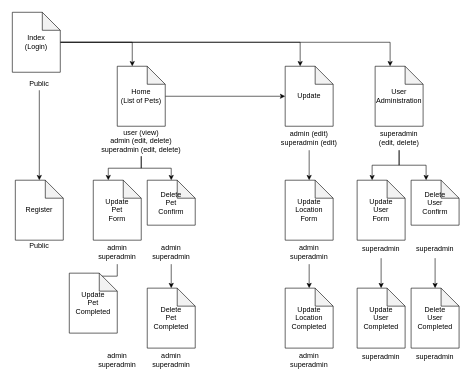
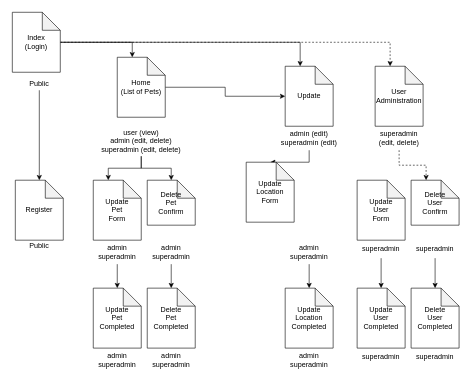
- <mxCell id="4" style="edgeStyle=orthogonalEdgeStyle;rounded=0;orthogonalLoop=1;jettySize=auto;html=1;entryX=0;entryY=0;entryDx=25;entryDy=0;entryPerimeter=0;" edge="1" parent="1" source="5" target="28"><mxGeometry relative="1" as="geometry" /></mxCell>
+ <mxCell id="4" style="edgeStyle=orthogonalEdgeStyle;rounded=0;orthogonalLoop=1;jettySize=auto;html=1;entryX=0;entryY=0;entryDx=25;entryDy=0;entryPerimeter=0;dashed=1;" edge="1" parent="1" source="5" target="28"><mxGeometry relative="1" as="geometry" /></mxCell>
- <mxCell id="9" value="Home&lt;br&gt;(List of Pets)" style="shape=note;whiteSpace=wrap;html=1;backgroundOutline=1;darkOpacity=0.05;" vertex="1" parent="1"><mxGeometry x="195" y="110" width="80" height="100" as="geometry" /></mxCell>
+ <mxCell id="9" value="Home&lt;br&gt;(List of Pets)" style="shape=note;whiteSpace=wrap;html=1;backgroundOutline=1;darkOpacity=0.05;" vertex="1" parent="1"><mxGeometry x="195" y="95" width="80" height="100" as="geometry" /></mxCell>
- <mxCell id="30" style="edgeStyle=orthogonalEdgeStyle;rounded=0;orthogonalLoop=1;jettySize=auto;html=1;entryX=0;entryY=0;entryDx=25;entryDy=0;entryPerimeter=0;" edge="1" parent="1" source="31" target="40"><mxGeometry relative="1" as="geometry" /></mxCell>
+ <mxCell id="30" style="edgeStyle=orthogonalEdgeStyle;rounded=0;orthogonalLoop=1;jettySize=auto;html=1;entryX=0;entryY=0;entryDx=25;entryDy=0;entryPerimeter=0;dashed=1;" edge="1" parent="1" source="31" target="40"><mxGeometry relative="1" as="geometry" /></mxCell>
- <mxCell id="29" style="edgeStyle=orthogonalEdgeStyle;rounded=0;orthogonalLoop=1;jettySize=auto;html=1;entryX=0;entryY=0;entryDx=25;entryDy=0;entryPerimeter=0;" edge="1" parent="1" source="31" target="37"><mxGeometry relative="1" as="geometry" /></mxCell>
- <mxCell id="32" value="Update&lt;br&gt;Location&lt;br&gt;Form" style="shape=note;whiteSpace=wrap;html=1;backgroundOutline=1;darkOpacity=0.05;" vertex="1" parent="1"><mxGeometry x="475" y="300" width="80" height="100" as="geometry" /></mxCell>
+ <mxCell id="32" value="Update&lt;br&gt;Location&lt;br&gt;Form" style="shape=note;whiteSpace=wrap;html=1;backgroundOutline=1;darkOpacity=0.05;" vertex="1" parent="1"><mxGeometry x="410" y="270" width="80" height="100" as="geometry" /></mxCell>
- <mxCell id="26" value="Update&lt;br&gt;Pet&lt;br&gt;Completed" style="shape=note;whiteSpace=wrap;html=1;backgroundOutline=1;darkOpacity=0.05;" vertex="1" parent="1"><mxGeometry x="115" y="455" width="80" height="100" as="geometry" /></mxCell>
+ <mxCell id="26" value="Update&lt;br&gt;Pet&lt;br&gt;Completed" style="shape=note;whiteSpace=wrap;html=1;backgroundOutline=1;darkOpacity=0.05;" vertex="1" parent="1"><mxGeometry x="155" y="480" width="80" height="100" as="geometry" /></mxCell>
